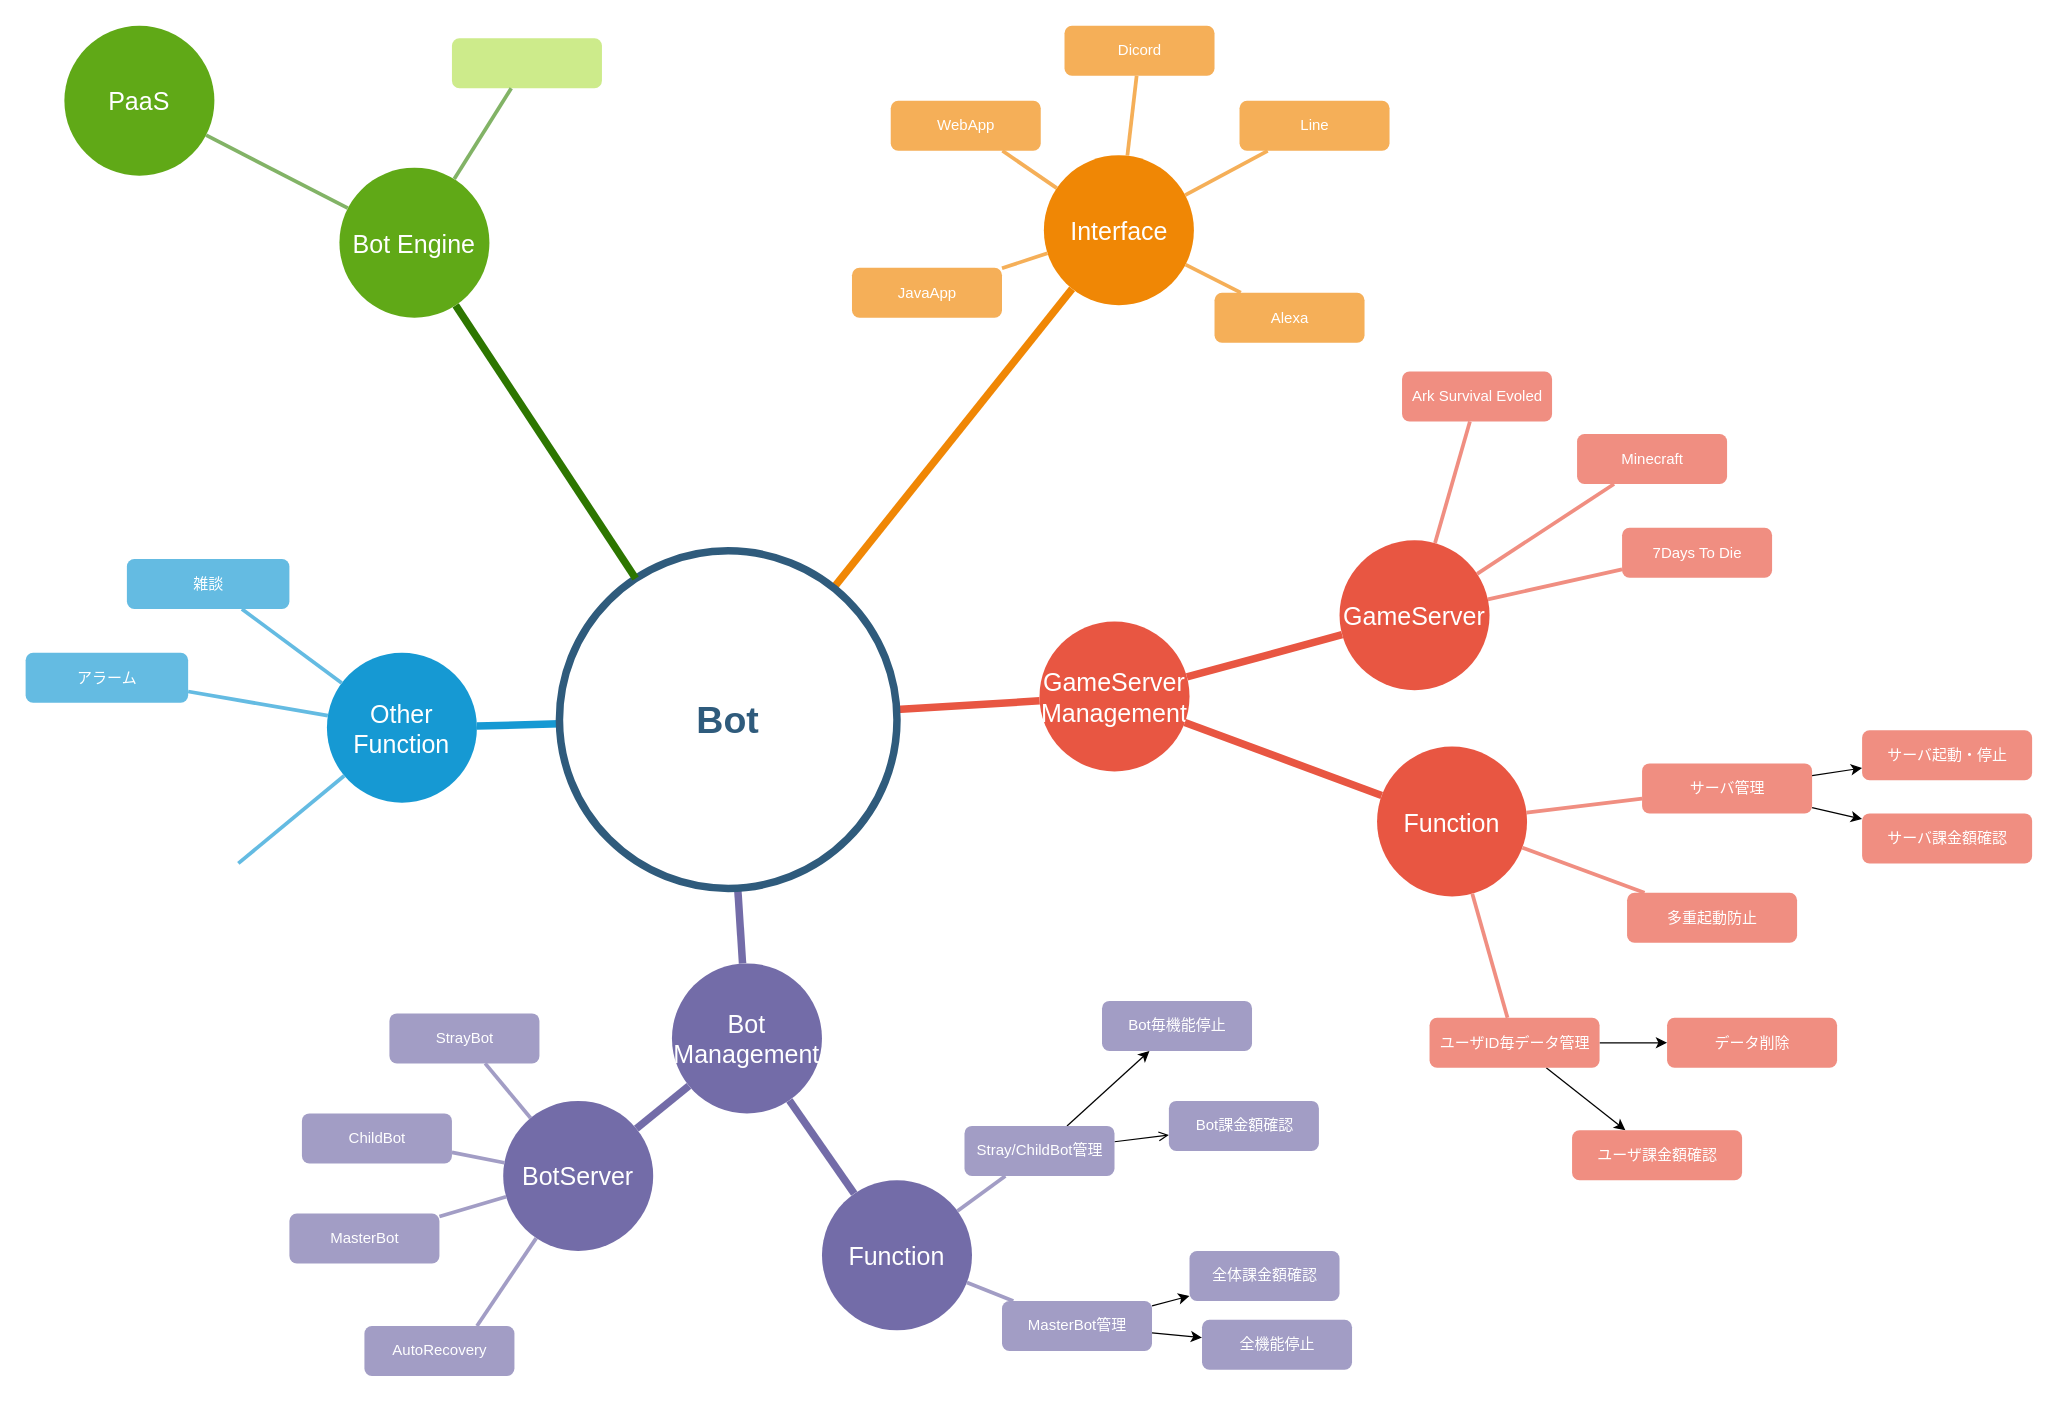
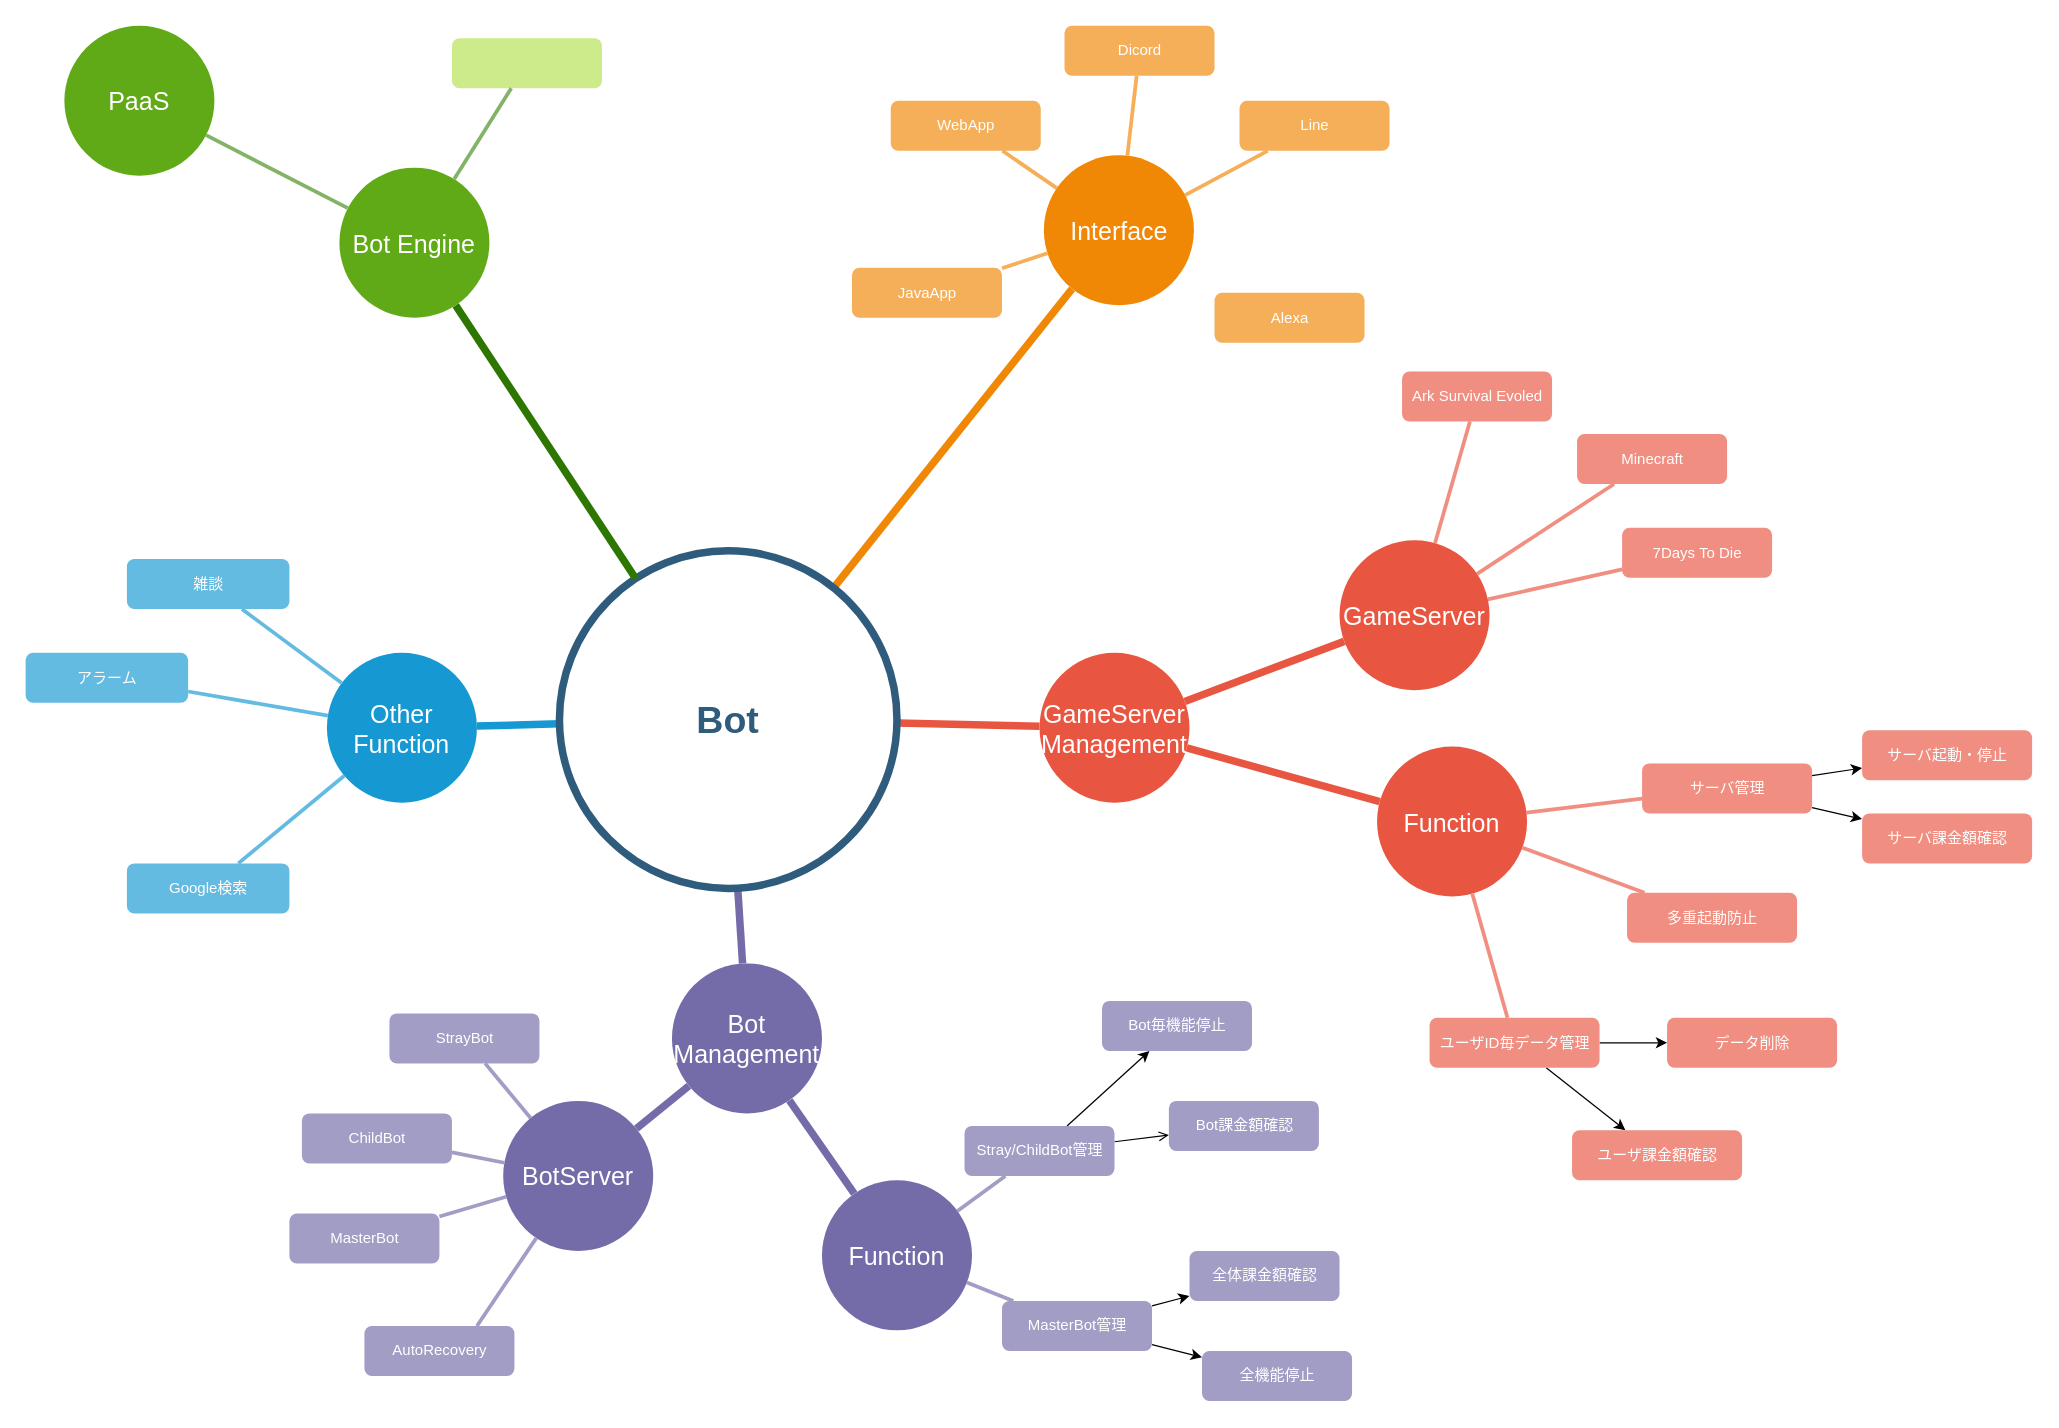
- <mxCell id="73" source="3" value="" parent="1" style="edgeStyle=none;endArrow=none;strokeWidth=3;strokeColor=#F5AF58;html=1;" edge="1" target="72"><mxGeometry as="geometry" height="100" width="100" y="-51.5" x="263.5"><mxPoint as="sourcePoint" y="162.41" x="955.817" /><mxPoint as="targetPoint" y="110" x="1041.65" /></mxGeometry></mxCell>
- <mxCell id="4" value="GameServer&lt;br&gt;Management" parent="1" vertex="1" style="ellipse;whiteSpace=wrap;html=1;shadow=0;fontFamily=Helvetica;fontSize=20;fontColor=#FFFFFF;align=center;strokeWidth=3;fillColor=#E85642;strokeColor=none;"><mxGeometry x="831" y="496.5" as="geometry" height="120" width="120" /></mxCell>
+ <mxCell id="4" value="GameServer&lt;br&gt;Management" parent="1" vertex="1" style="ellipse;whiteSpace=wrap;html=1;shadow=0;fontFamily=Helvetica;fontSize=20;fontColor=#FFFFFF;align=center;strokeWidth=3;fillColor=#E85642;strokeColor=none;"><mxGeometry as="geometry" height="120" width="120" y="521.5" x="831" /></mxCell>
- <mxCell id="9" value="Google検索" parent="1" vertex="1" style="rounded=1;fillColor=#ffffff;strokeColor=none;strokeWidth=3;shadow=0;html=1;fontColor=#FFFFFF;"><mxGeometry as="geometry" height="40" width="130" y="690" x="101" /></mxCell>
+ <mxCell id="9" value="Google検索" parent="1" vertex="1" style="rounded=1;fillColor=#64BBE2;strokeColor=none;strokeWidth=3;shadow=0;html=1;fontColor=#FFFFFF;"><mxGeometry as="geometry" height="40" width="130" y="690" x="101" /></mxCell>
- <mxCell id="61" value="全機能停止" parent="1" vertex="1" style="rounded=1;fillColor=#a29dc5;strokeColor=none;strokeWidth=3;shadow=0;html=1;fontColor=#FFFFFF;"><mxGeometry x="961" y="1055" as="geometry" height="40" width="120" /></mxCell>
+ <mxCell id="61" value="全機能停止" parent="1" vertex="1" style="rounded=1;fillColor=#a29dc5;strokeColor=none;strokeWidth=3;shadow=0;html=1;fontColor=#FFFFFF;"><mxGeometry as="geometry" height="40" width="120" y="1080" x="961" /></mxCell>
